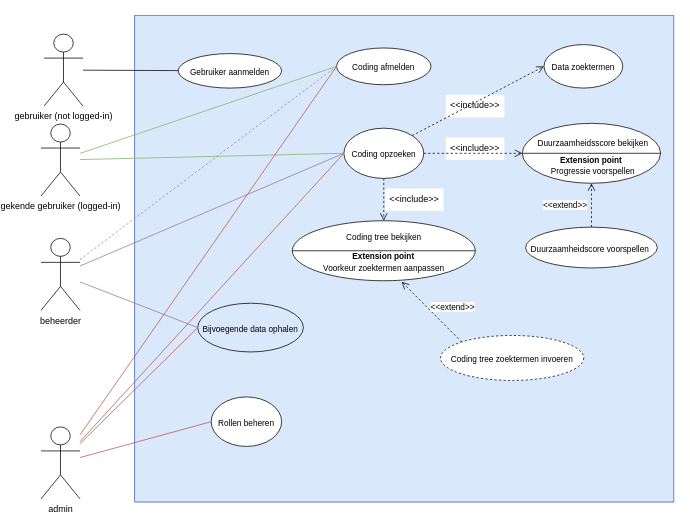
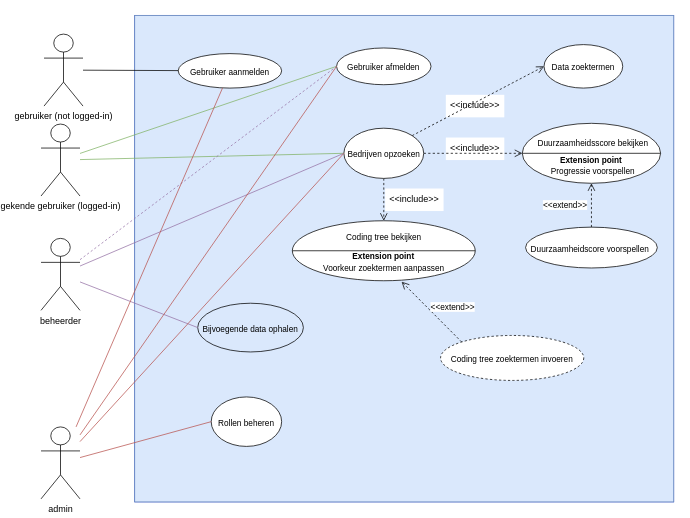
- <mxCell id="6" value="&lt;font style=&quot;font-size: 11px;&quot;&gt;Coding afmelden&lt;/font&gt;" style="ellipse;whiteSpace=wrap;html=1;fontSize=18;" parent="4" vertex="1"><mxGeometry x="269.25" y="43.5" width="126" height="49" as="geometry" /></mxCell>
+ <mxCell id="6" value="&lt;font style=&quot;font-size: 11px;&quot;&gt;Gebruiker afmelden&lt;/font&gt;" style="ellipse;whiteSpace=wrap;html=1;fontSize=18;" parent="4" vertex="1"><mxGeometry x="269.25" y="43.5" width="126" height="49" as="geometry" /></mxCell>
- <mxCell id="21" value="&lt;font style=&quot;font-size: 11px;&quot;&gt;Coding opzoeken&lt;/font&gt;" style="ellipse;whiteSpace=wrap;html=1;strokeColor=default;fontSize=14;fillColor=default;gradientColor=none;" vertex="1" parent="4"><mxGeometry x="279" y="150.5" width="106.5" height="67" as="geometry" /></mxCell>
+ <mxCell id="21" value="&lt;font style=&quot;font-size: 11px;&quot;&gt;Bedrijven opzoeken&lt;/font&gt;" style="ellipse;whiteSpace=wrap;html=1;strokeColor=default;fontSize=14;fillColor=default;gradientColor=none;" vertex="1" parent="4"><mxGeometry x="279" y="150.5" width="106.5" height="67" as="geometry" /></mxCell>
- <mxCell id="40" style="edgeStyle=none;rounded=0;orthogonalLoop=1;jettySize=auto;html=1;entryX=0;entryY=0.5;entryDx=0;entryDy=0;fontSize=11;endArrow=none;endFill=0;fillColor=#f8cecc;strokeColor=#b85450;" parent="1" source="42" target="10" edge="1"><mxGeometry relative="1" as="geometry" /></mxCell>
+ <mxCell id="40" style="edgeStyle=none;rounded=0;orthogonalLoop=1;jettySize=auto;html=1;fontSize=11;endArrow=none;endFill=0;fillColor=#f8cecc;strokeColor=#b85450;" parent="1" source="42" target="7" edge="1"><mxGeometry relative="1" as="geometry" /></mxCell>
